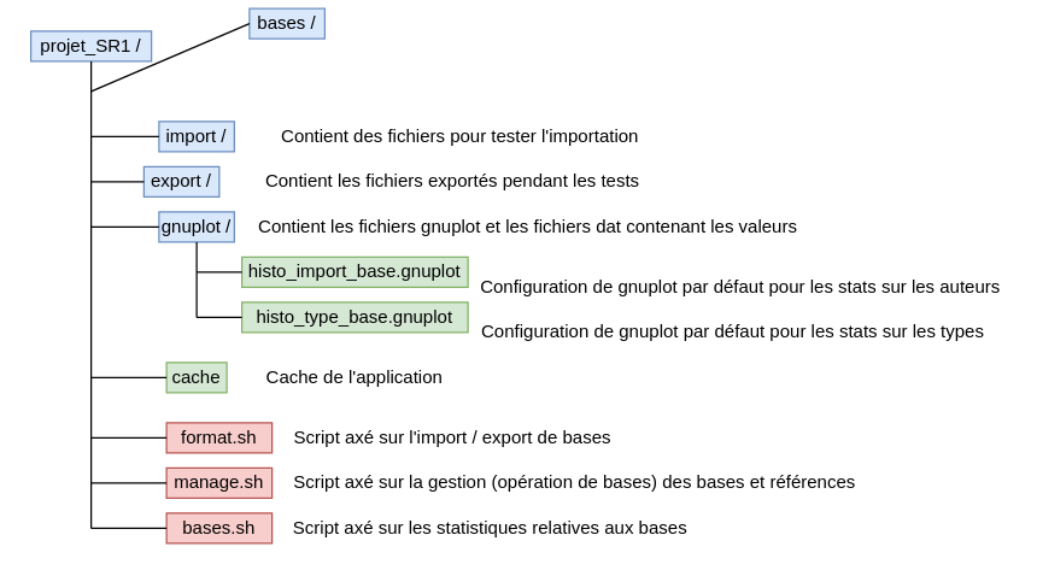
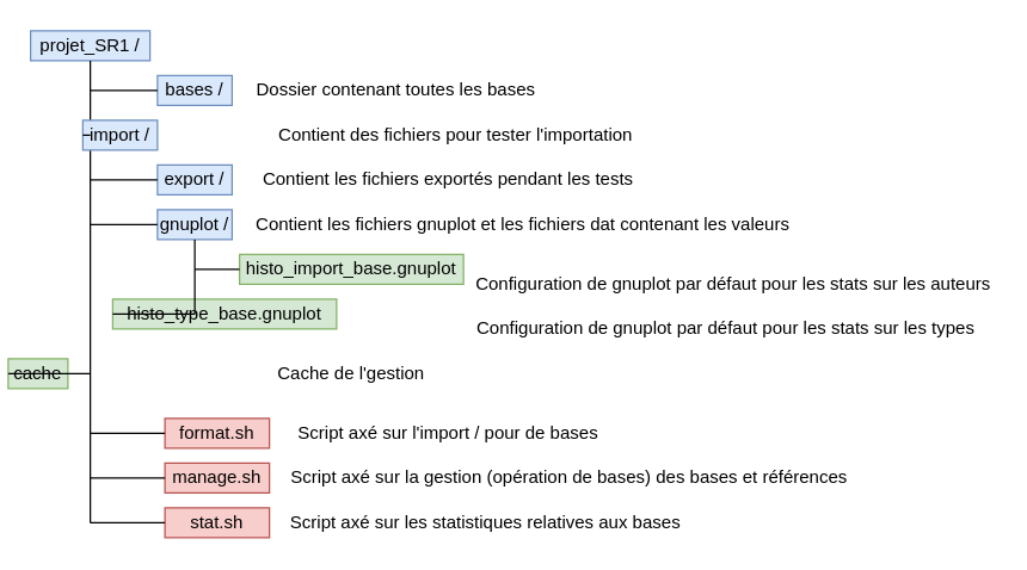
- <mxCell id="4" value="bases /" style="text;html=1;strokeColor=#6c8ebf;fillColor=#dae8fc;align=center;verticalAlign=middle;whiteSpace=wrap;rounded=0;" vertex="1" parent="1"><mxGeometry x="165" y="5" width="50" height="20" as="geometry" /></mxCell>
+ <mxCell id="4" value="bases /" style="text;html=1;strokeColor=#6c8ebf;fillColor=#dae8fc;align=center;verticalAlign=middle;whiteSpace=wrap;rounded=0;" vertex="1" parent="1"><mxGeometry x="105" y="50" width="50" height="20" as="geometry" /></mxCell>
+ <mxCell id="8" value="Dossier contenant toutes les bases" style="text;html=1;strokeColor=none;fillColor=none;align=center;verticalAlign=middle;whiteSpace=wrap;rounded=0;" vertex="1" parent="1"><mxGeometry x="170" y="50" width="190" height="20" as="geometry" /></mxCell>
- <mxCell id="6" value="import /" style="text;html=1;strokeColor=#6c8ebf;fillColor=#dae8fc;align=center;verticalAlign=middle;whiteSpace=wrap;rounded=0;" vertex="1" parent="1"><mxGeometry x="105" y="80" width="50" height="20" as="geometry" /></mxCell>
+ <mxCell id="6" value="import /" style="text;html=1;strokeColor=#6c8ebf;fillColor=#dae8fc;align=center;verticalAlign=middle;whiteSpace=wrap;rounded=0;" vertex="1" parent="1"><mxGeometry x="55" y="80" width="50" height="20" as="geometry" /></mxCell>
- <mxCell id="7" value="export /" style="text;html=1;strokeColor=#6c8ebf;fillColor=#dae8fc;align=center;verticalAlign=middle;whiteSpace=wrap;rounded=0;" vertex="1" parent="1"><mxGeometry x="95" y="110" width="50" height="20" as="geometry" /></mxCell>
+ <mxCell id="7" value="export /" style="text;html=1;strokeColor=#6c8ebf;fillColor=#dae8fc;align=center;verticalAlign=middle;whiteSpace=wrap;rounded=0;" vertex="1" parent="1"><mxGeometry x="105" y="110" width="50" height="20" as="geometry" /></mxCell>
- <mxCell id="10" value="histo_type_base.gnuplot" style="text;html=1;strokeColor=#82b366;fillColor=#d5e8d4;align=center;verticalAlign=middle;whiteSpace=wrap;rounded=0;" vertex="1" parent="1"><mxGeometry x="160" y="200" width="150" height="20" as="geometry" /></mxCell>
+ <mxCell id="10" value="histo_type_base.gnuplot" style="text;html=1;strokeColor=#82b366;fillColor=#d5e8d4;align=center;verticalAlign=middle;whiteSpace=wrap;rounded=0;" vertex="1" parent="1"><mxGeometry x="75" y="200" width="150" height="20" as="geometry" /></mxCell>
- <mxCell id="11" value="cache" style="text;html=1;strokeColor=#82b366;fillColor=#d5e8d4;align=center;verticalAlign=middle;whiteSpace=wrap;rounded=0;" vertex="1" parent="1"><mxGeometry x="110" y="240" width="40" height="20" as="geometry" /></mxCell>
+ <mxCell id="11" value="cache" style="text;html=1;strokeColor=#82b366;fillColor=#d5e8d4;align=center;verticalAlign=middle;whiteSpace=wrap;rounded=0;" vertex="1" parent="1"><mxGeometry x="5" y="240" width="40" height="20" as="geometry" /></mxCell>
- <mxCell id="18" value="Cache de l'application" style="text;html=1;strokeColor=none;fillColor=none;align=center;verticalAlign=middle;whiteSpace=wrap;rounded=0;" vertex="1" parent="1"><mxGeometry x="170" y="240" width="130" height="20" as="geometry" /></mxCell>
+ <mxCell id="18" value="Cache de l'gestion" style="text;html=1;strokeColor=none;fillColor=none;align=center;verticalAlign=middle;whiteSpace=wrap;rounded=0;" vertex="1" parent="1"><mxGeometry x="170" y="240" width="130" height="20" as="geometry" /></mxCell>
- <mxCell id="21" value="Script axé sur l'import / export de bases" style="text;html=1;strokeColor=none;fillColor=none;align=center;verticalAlign=middle;whiteSpace=wrap;rounded=0;" vertex="1" parent="1"><mxGeometry x="190" y="280" width="220" height="20" as="geometry" /></mxCell>
+ <mxCell id="21" value="Script axé sur l'import / pour de bases" style="text;html=1;strokeColor=none;fillColor=none;align=center;verticalAlign=middle;whiteSpace=wrap;rounded=0;" vertex="1" parent="1"><mxGeometry x="190" y="280" width="220" height="20" as="geometry" /></mxCell>
- <mxCell id="14" value="bases.sh" style="text;html=1;strokeColor=#b85450;fillColor=#f8cecc;align=center;verticalAlign=middle;whiteSpace=wrap;rounded=0;" vertex="1" parent="1"><mxGeometry x="110" y="340" width="70" height="20" as="geometry" /></mxCell>
+ <mxCell id="14" value="stat.sh" style="text;html=1;strokeColor=#b85450;fillColor=#f8cecc;align=center;verticalAlign=middle;whiteSpace=wrap;rounded=0;" vertex="1" parent="1"><mxGeometry x="110" y="340" width="70" height="20" as="geometry" /></mxCell>
